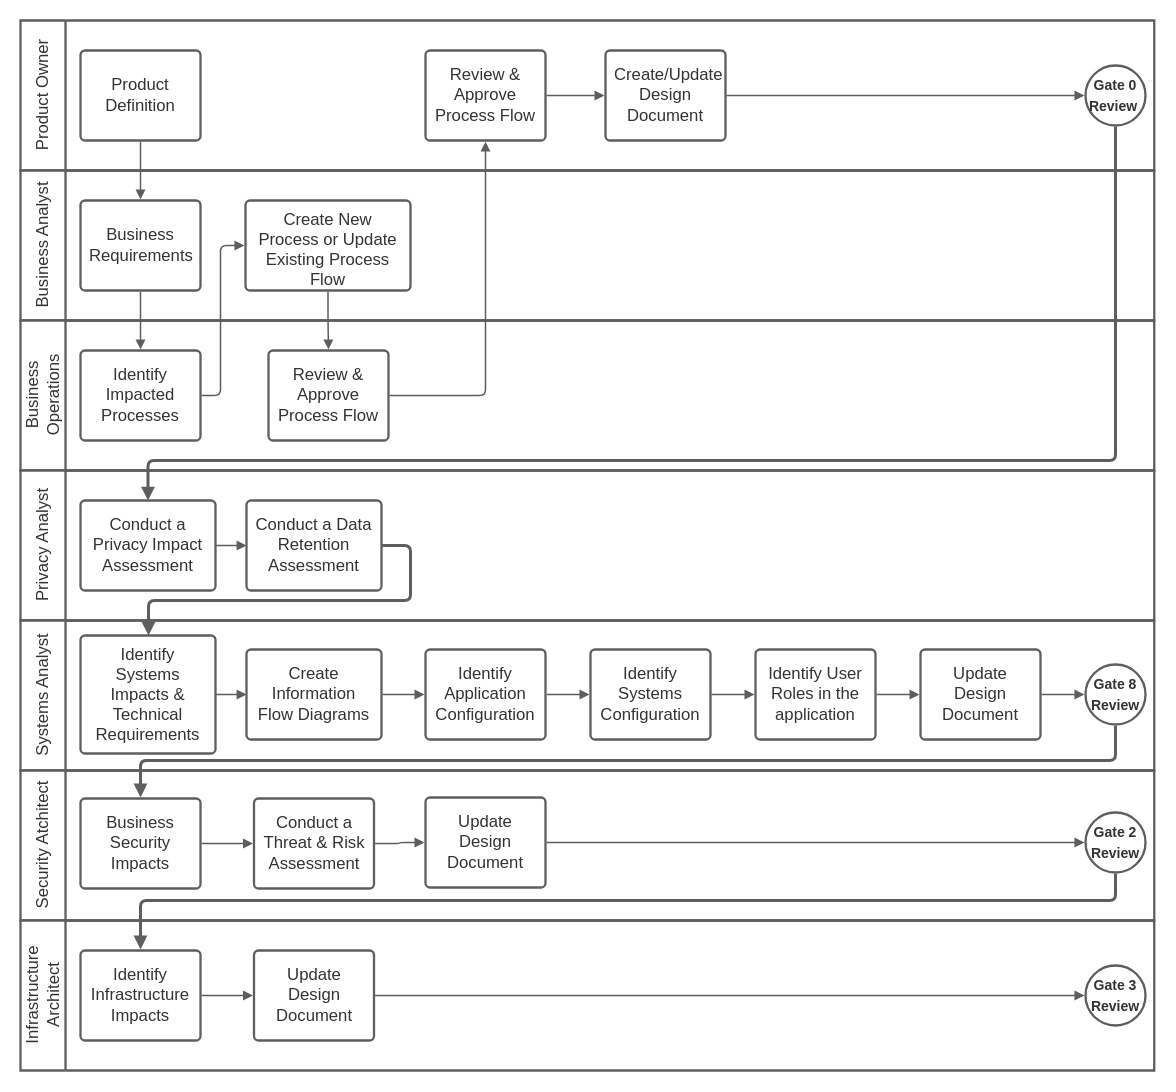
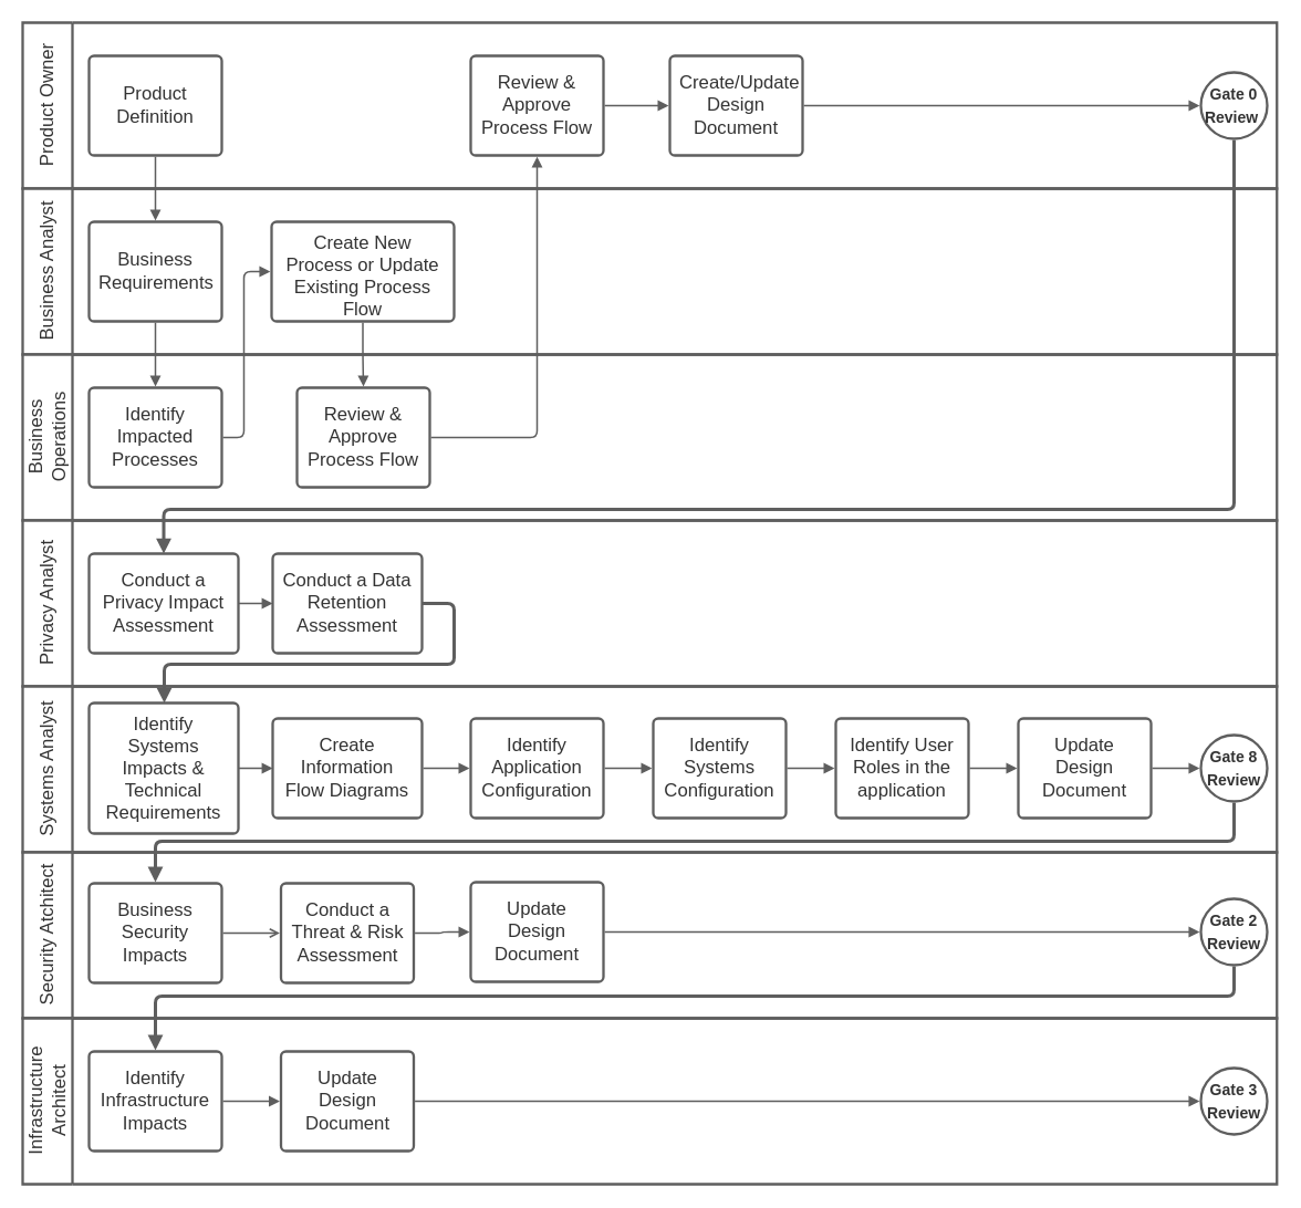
- <mxCell id="33" value="" style="html=1;jettySize=18;whiteSpace=wrap;fontSize=13;strokeColor=#5E5E5E;strokeWidth=1.5;rounded=1;arcSize=12;edgeStyle=orthogonalEdgeStyle;startArrow=none;;endArrow=block;endFill=1;;exitX=1.009;exitY=0.5;exitPerimeter=0;entryX=-0.009;entryY=0.5;entryPerimeter=0;" parent="1" source="31" target="32" edge="1"><mxGeometry width="100" height="100" relative="1" as="geometry"><Array as="points" /></mxGeometry></mxCell>
+ <mxCell id="33" value="" style="html=1;jettySize=18;whiteSpace=wrap;fontSize=13;strokeColor=#5E5E5E;strokeWidth=1.5;rounded=1;arcSize=12;edgeStyle=orthogonalEdgeStyle;startArrow=none;endArrow=open;endFill=1;exitX=1.009;exitY=0.5;exitPerimeter=0;entryX=-0.009;entryY=0.5;entryPerimeter=0;" parent="1" source="31" target="32" edge="1"><mxGeometry width="100" height="100" relative="1" as="geometry"><Array as="points" /></mxGeometry></mxCell>
